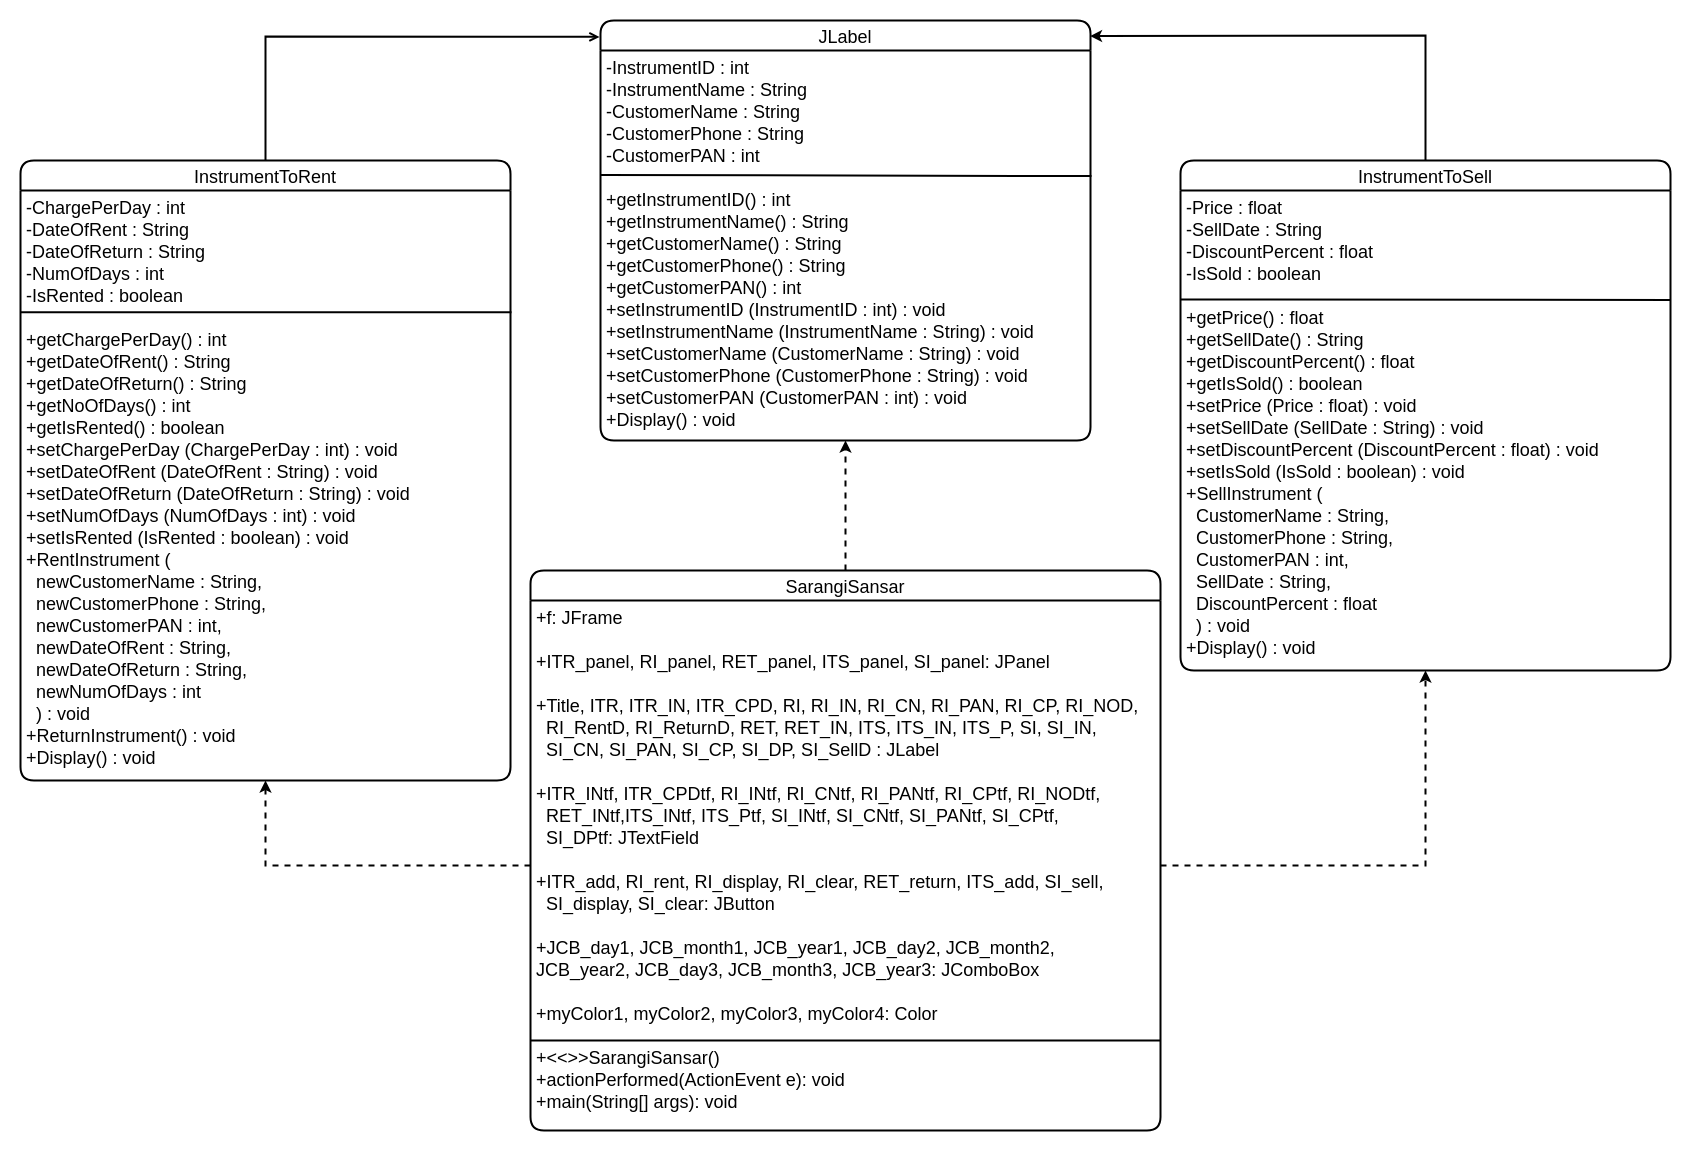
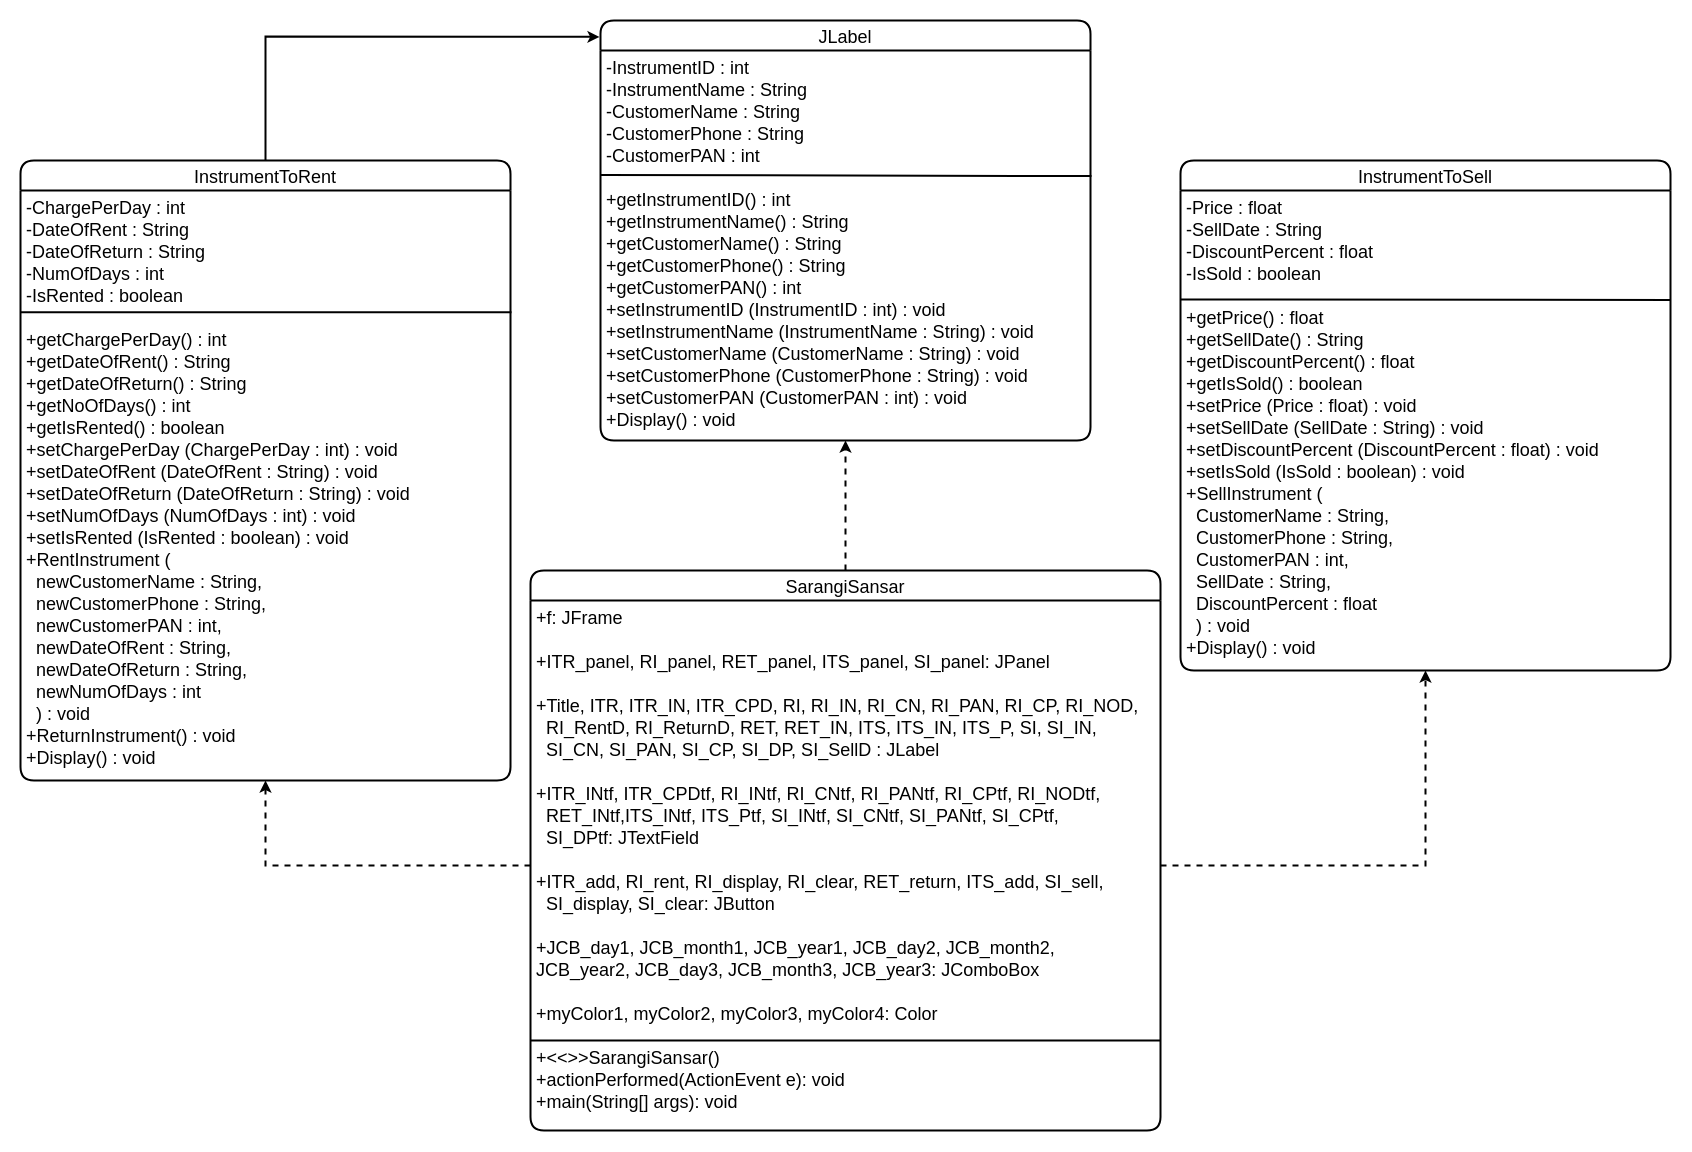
- <mxCell id="12" value="" style="endArrow=classic;html=1;rounded=0;exitX=0.5;exitY=0;exitDx=0;exitDy=0;strokeWidth=2;entryX=0.999;entryY=0.037;entryDx=0;entryDy=0;entryPerimeter=0;fontSize=18;" parent="1" source="8" target="2" edge="1"><mxGeometry width="50" height="50" relative="1" as="geometry"><mxPoint x="870" y="530" as="sourcePoint" /><mxPoint x="1100" y="40" as="targetPoint" /><Array as="points"><mxPoint x="1425" y="35" /></Array></mxGeometry></mxCell>
- <mxCell id="11" value="" style="endArrow=open;html=1;rounded=0;entryX=-0.002;entryY=0.039;entryDx=0;entryDy=0;exitX=0.5;exitY=0;exitDx=0;exitDy=0;strokeWidth=2;entryPerimeter=0;fontSize=18;" parent="1" source="5" target="2" edge="1"><mxGeometry width="50" height="50" relative="1" as="geometry"><mxPoint x="680" y="520" as="sourcePoint" /><mxPoint x="730" y="470" as="targetPoint" /><Array as="points"><mxPoint x="265" y="36" /></Array></mxGeometry></mxCell>
+ <mxCell id="11" value="" style="endArrow=classic;html=1;rounded=0;entryX=-0.002;entryY=0.039;entryDx=0;entryDy=0;exitX=0.5;exitY=0;exitDx=0;exitDy=0;strokeWidth=2;entryPerimeter=0;fontSize=18;" parent="1" source="5" target="2" edge="1"><mxGeometry width="50" height="50" relative="1" as="geometry"><mxPoint x="680" y="520" as="sourcePoint" /><mxPoint x="730" y="470" as="targetPoint" /><Array as="points"><mxPoint x="265" y="36" /></Array></mxGeometry></mxCell>
